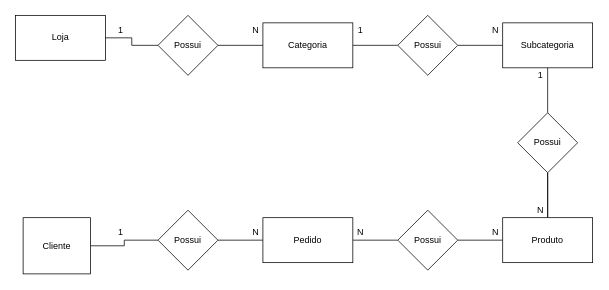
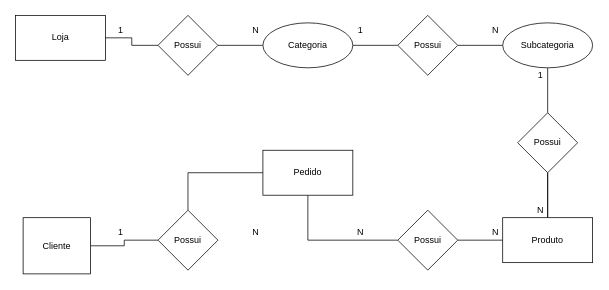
- <mxCell id="7" value="Categoria" style="rounded=0;whiteSpace=wrap;html=1;" parent="1" vertex="1"><mxGeometry x="350" y="30" width="120" height="60" as="geometry" /></mxCell>
+ <mxCell id="7" value="Categoria" style="ellipse;whiteSpace=wrap;html=1;" parent="1" vertex="1"><mxGeometry x="350" y="30" width="120" height="60" as="geometry" /></mxCell>
- <mxCell id="11" value="Subcategoria" style="whiteSpace=wrap;html=1;rounded=0;" vertex="1" parent="1"><mxGeometry x="670" y="30" width="120" height="60" as="geometry" /></mxCell>
+ <mxCell id="11" value="Subcategoria" style="ellipse;whiteSpace=wrap;html=1;" vertex="1" parent="1"><mxGeometry x="670" y="30" width="120" height="60" as="geometry" /></mxCell>
- <mxCell id="20" value="Pedido" style="whiteSpace=wrap;html=1;rounded=0;" vertex="1" parent="1"><mxGeometry x="350" y="290" width="120" height="60" as="geometry" /></mxCell>
+ <mxCell id="20" value="Pedido" style="whiteSpace=wrap;html=1;rounded=0;" vertex="1" parent="1"><mxGeometry x="350" y="200" width="120" height="60" as="geometry" /></mxCell>
